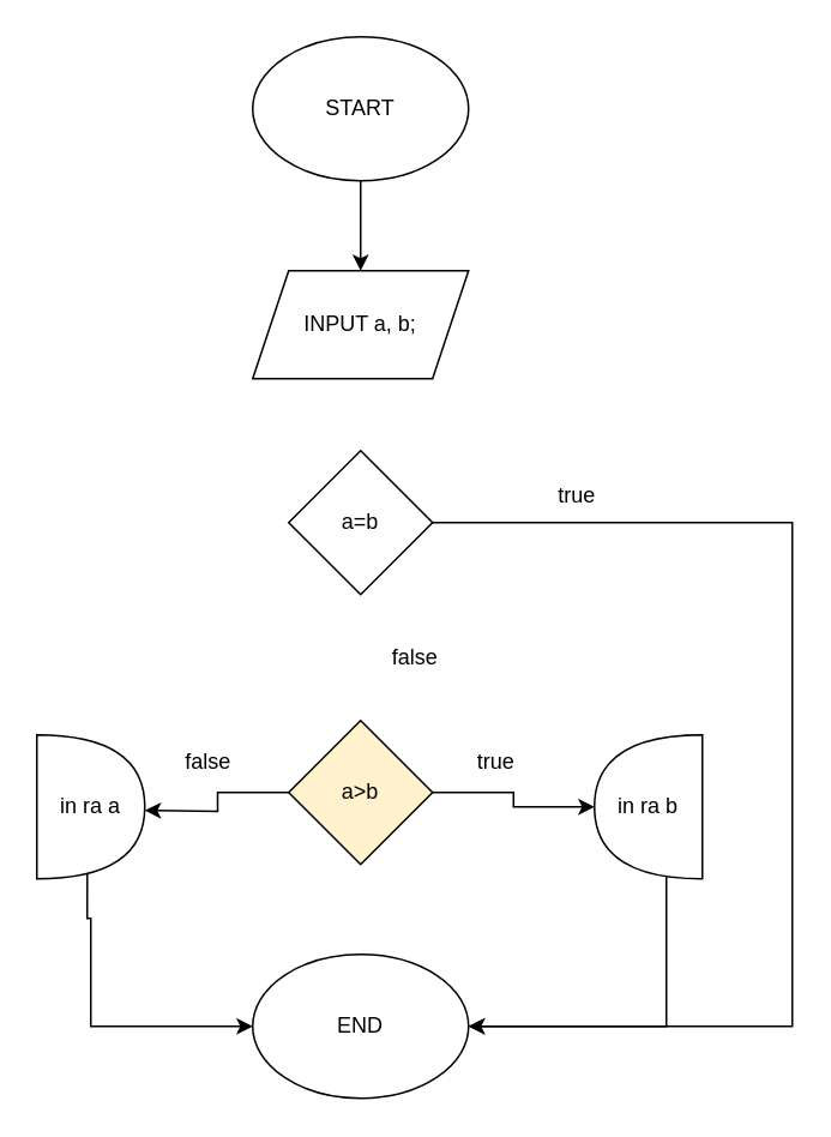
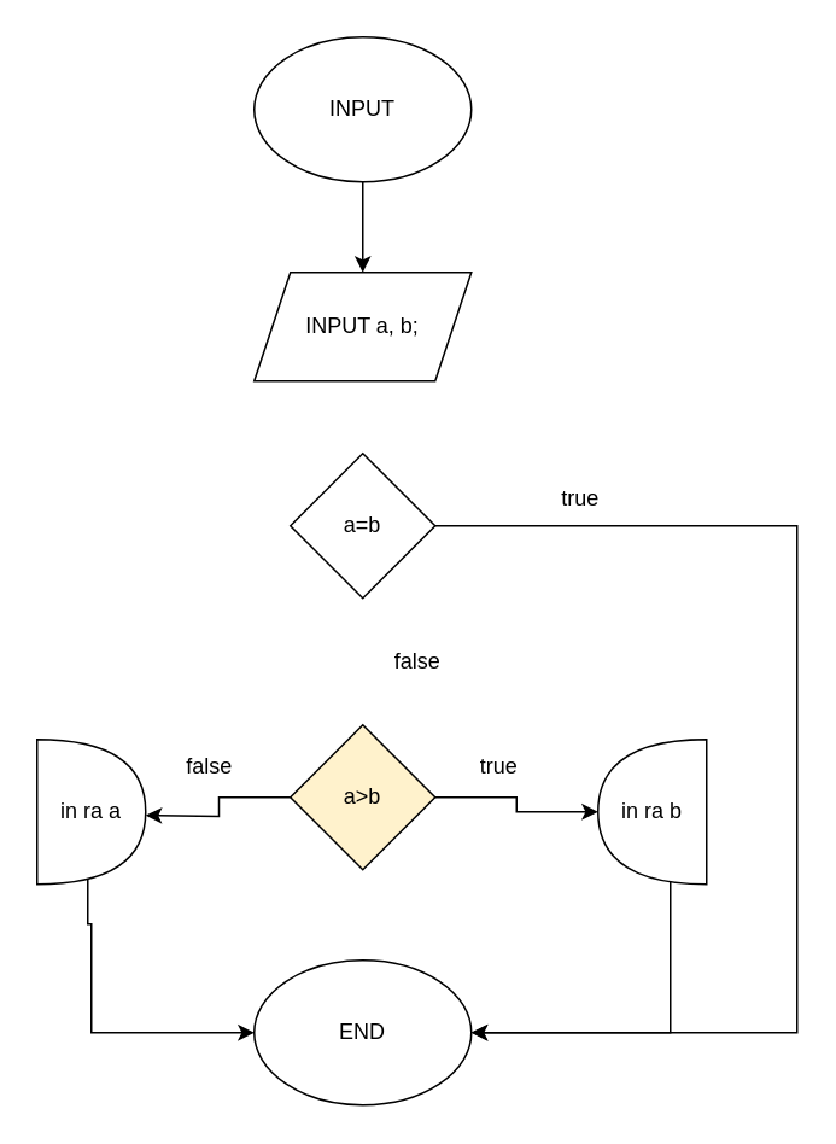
- <mxCell id="3" value="START" style="ellipse;whiteSpace=wrap;html=1;" vertex="1" parent="1"><mxGeometry x="140" y="20" width="120" height="80" as="geometry" /></mxCell>
+ <mxCell id="3" value="INPUT" style="ellipse;whiteSpace=wrap;html=1;" vertex="1" parent="1"><mxGeometry x="140" y="20" width="120" height="80" as="geometry" /></mxCell>
